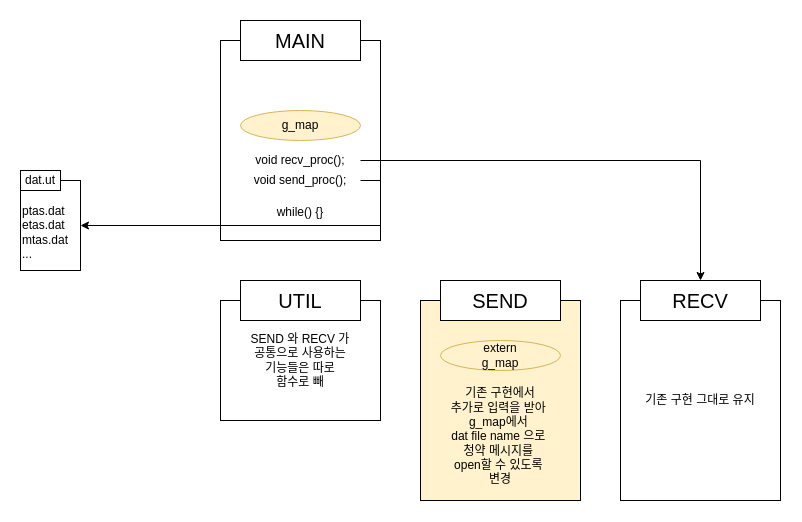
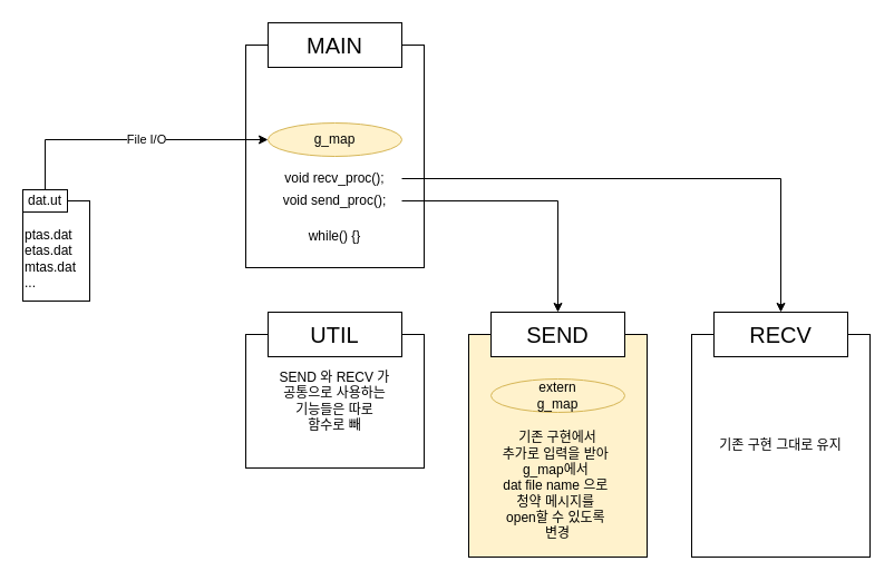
+ <mxCell id="9" value="File I/O" style="edgeStyle=orthogonalEdgeStyle;rounded=0;orthogonalLoop=1;jettySize=auto;html=1;exitX=0.5;exitY=0;exitDx=0;exitDy=0;entryX=0;entryY=0.5;entryDx=0;entryDy=0;" edge="1" parent="1" source="10" target="11"><mxGeometry x="0.111" relative="1" as="geometry"><mxPoint x="260" y="120" as="targetPoint" /><mxPoint as="offset" /></mxGeometry></mxCell>
- <mxCell id="13" style="edgeStyle=orthogonalEdgeStyle;rounded=0;orthogonalLoop=1;jettySize=auto;html=1;exitX=1;exitY=0.5;exitDx=0;exitDy=0;" edge="1" parent="1" source="14" target="5"><mxGeometry relative="1" as="geometry" /></mxCell>
+ <mxCell id="13" style="edgeStyle=orthogonalEdgeStyle;rounded=0;orthogonalLoop=1;jettySize=auto;html=1;exitX=1;exitY=0.5;exitDx=0;exitDy=0;entryX=0.5;entryY=0;entryDx=0;entryDy=0;" edge="1" parent="1" source="14" target="6"><mxGeometry relative="1" as="geometry" /></mxCell>
